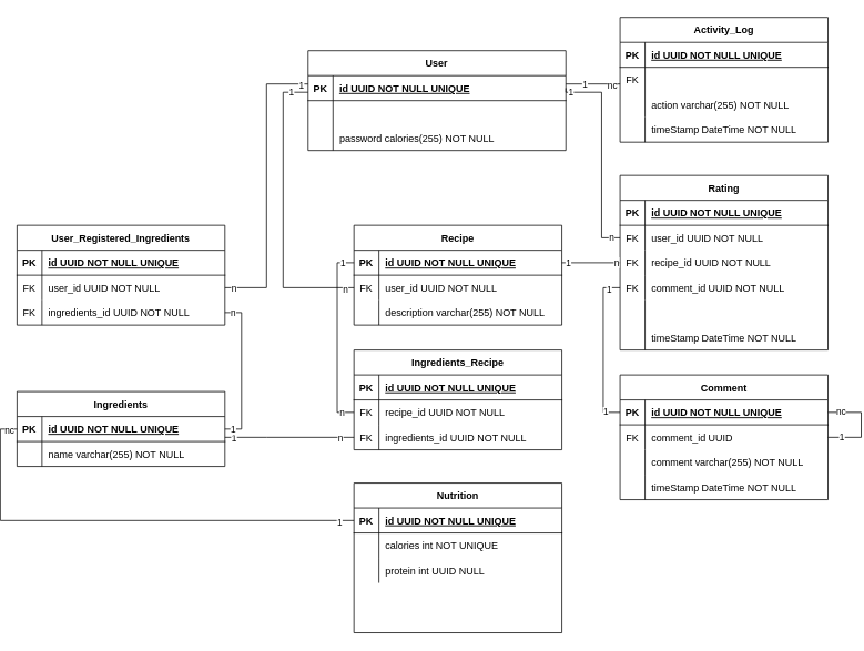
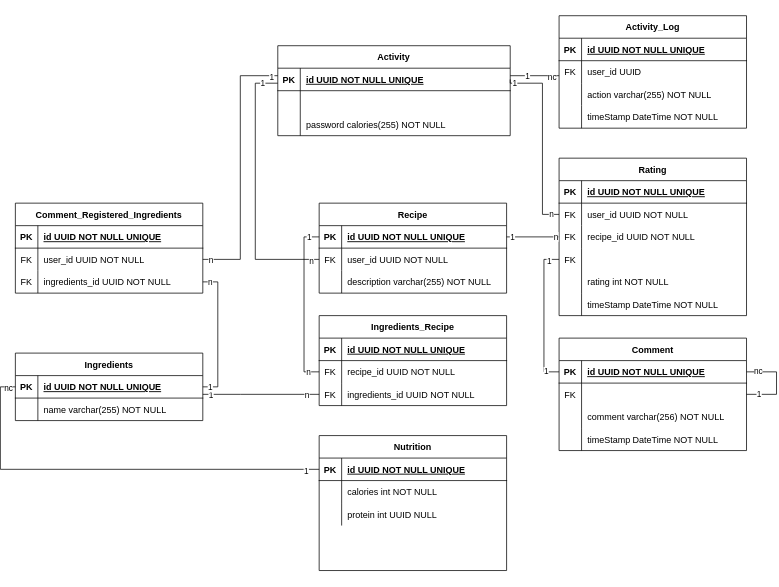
- <mxCell id="15" value="User" style="shape=table;startSize=30;container=1;collapsible=1;childLayout=tableLayout;fixedRows=1;rowLines=0;fontStyle=1;align=center;resizeLast=1;" parent="1" vertex="1"><mxGeometry x="370" y="60" width="310" height="120" as="geometry" /></mxCell>
+ <mxCell id="15" value="Activity" style="shape=table;startSize=30;container=1;collapsible=1;childLayout=tableLayout;fixedRows=1;rowLines=0;fontStyle=1;align=center;resizeLast=1;" parent="1" vertex="1"><mxGeometry x="370" y="60" width="310" height="120" as="geometry" /></mxCell>
+ <mxCell id="8" value="user_id UUID " style="shape=partialRectangle;overflow=hidden;connectable=0;fillColor=none;top=0;left=0;bottom=0;right=0;align=left;spacingLeft=6;" parent="6" vertex="1"><mxGeometry x="30" width="220" height="30" as="geometry" /></mxCell>
- <mxCell id="78" value="User_Registered_Ingredients" style="shape=table;startSize=30;container=1;collapsible=1;childLayout=tableLayout;fixedRows=1;rowLines=0;fontStyle=1;align=center;resizeLast=1;" parent="1" vertex="1"><mxGeometry x="20" y="270" width="250" height="120" as="geometry" /></mxCell>
+ <mxCell id="78" value="Comment_Registered_Ingredients" style="shape=table;startSize=30;container=1;collapsible=1;childLayout=tableLayout;fixedRows=1;rowLines=0;fontStyle=1;align=center;resizeLast=1;" parent="1" vertex="1"><mxGeometry x="20" y="270" width="250" height="120" as="geometry" /></mxCell>
- <mxCell id="36" value="comment_id UUID NOT NULL " style="shape=partialRectangle;overflow=hidden;connectable=0;fillColor=none;top=0;left=0;bottom=0;right=0;align=left;spacingLeft=6;" parent="34" vertex="1"><mxGeometry x="30" width="220" height="30" as="geometry" /></mxCell>
+ <mxCell id="39" value="rating int NOT NULL" style="shape=partialRectangle;overflow=hidden;connectable=0;fillColor=none;top=0;left=0;bottom=0;right=0;align=left;spacingLeft=6;" parent="37" vertex="1"><mxGeometry x="30" width="220" height="30" as="geometry" /></mxCell>
- <mxCell id="62" value="comment_id UUID" style="shape=partialRectangle;overflow=hidden;connectable=0;fillColor=none;top=0;left=0;bottom=0;right=0;align=left;spacingLeft=6;" parent="60" vertex="1"><mxGeometry x="30" width="220" height="30" as="geometry" /></mxCell>
- <mxCell id="65" value="comment varchar(255) NOT NULL" style="shape=partialRectangle;overflow=hidden;connectable=0;fillColor=none;top=0;left=0;bottom=0;right=0;align=left;spacingLeft=6;" parent="63" vertex="1"><mxGeometry x="30" width="220" height="30" as="geometry" /></mxCell>
+ <mxCell id="65" value="comment varchar(256) NOT NULL" style="shape=partialRectangle;overflow=hidden;connectable=0;fillColor=none;top=0;left=0;bottom=0;right=0;align=left;spacingLeft=6;" parent="63" vertex="1"><mxGeometry x="30" width="220" height="30" as="geometry" /></mxCell>
- <mxCell id="117" value="calories int NOT UNIQUE" style="shape=partialRectangle;overflow=hidden;connectable=0;fillColor=none;top=0;left=0;bottom=0;right=0;align=left;spacingLeft=6;" parent="115" vertex="1"><mxGeometry x="30" width="220" height="30" as="geometry"><mxRectangle width="220" height="30" as="alternateBounds" /></mxGeometry></mxCell>
+ <mxCell id="117" value="calories int NOT NULL" style="shape=partialRectangle;overflow=hidden;connectable=0;fillColor=none;top=0;left=0;bottom=0;right=0;align=left;spacingLeft=6;" parent="115" vertex="1"><mxGeometry x="30" width="220" height="30" as="geometry"><mxRectangle width="220" height="30" as="alternateBounds" /></mxGeometry></mxCell>
